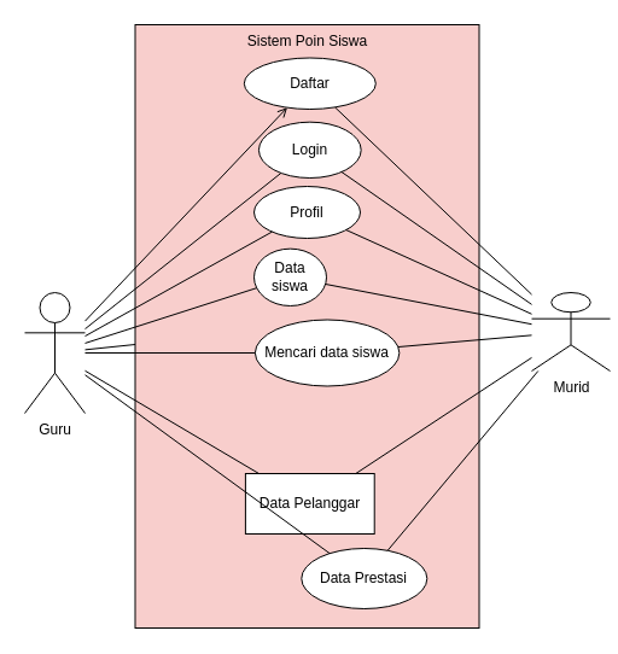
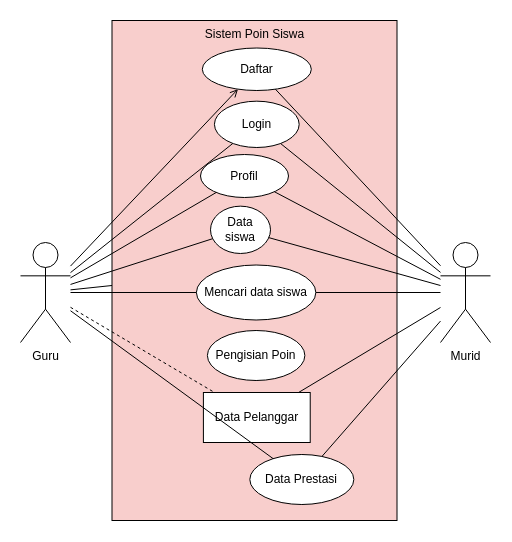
- <mxCell id="10" value="Profil" style="ellipse;whiteSpace=wrap;html=1;" vertex="1" parent="1"><mxGeometry x="210" y="154" width="88" height="43" as="geometry" /></mxCell>
+ <mxCell id="10" value="Profil" style="ellipse;whiteSpace=wrap;html=1;" vertex="1" parent="1"><mxGeometry x="200" y="154" width="88" height="43" as="geometry" /></mxCell>
- <mxCell id="4" value="Murid" style="shape=umlActor;verticalLabelPosition=bottom;verticalAlign=top;html=1;outlineConnect=0;" vertex="1" parent="1"><mxGeometry x="440" y="242" width="65" height="65" as="geometry" /></mxCell>
+ <mxCell id="4" value="Murid" style="shape=umlActor;verticalLabelPosition=bottom;verticalAlign=top;html=1;outlineConnect=0;" vertex="1" parent="1"><mxGeometry x="440" y="242" width="50" height="100" as="geometry" /></mxCell>
- <mxCell id="15" value="Mencari data siswa" style="ellipse;whiteSpace=wrap;html=1;" vertex="1" parent="1"><mxGeometry x="210.91" y="264.5" width="119.45" height="55" as="geometry" /></mxCell>
+ <mxCell id="15" value="Mencari data siswa" style="ellipse;whiteSpace=wrap;html=1;" vertex="1" parent="1"><mxGeometry x="195.91" y="264.5" width="119.45" height="55" as="geometry" /></mxCell>
- <mxCell id="26" value="" style="endArrow=none;html=1;rounded=0;" edge="1" parent="1" source="3" target="6"><mxGeometry width="50" height="50" relative="1" as="geometry"><mxPoint x="220" y="380" as="sourcePoint" /><mxPoint x="270" y="330" as="targetPoint" /></mxGeometry></mxCell>
+ <mxCell id="26" value="" style="endArrow=none;html=1;rounded=0;dashed=1;" edge="1" parent="1" source="3" target="6"><mxGeometry width="50" height="50" relative="1" as="geometry"><mxPoint x="220" y="380" as="sourcePoint" /><mxPoint x="270" y="330" as="targetPoint" /></mxGeometry></mxCell>
+ <mxCell id="7" value="Pengisian Poin" style="ellipse;whiteSpace=wrap;html=1;" vertex="1" parent="1"><mxGeometry x="206.9" y="330" width="97.46" height="50" as="geometry" /></mxCell>
